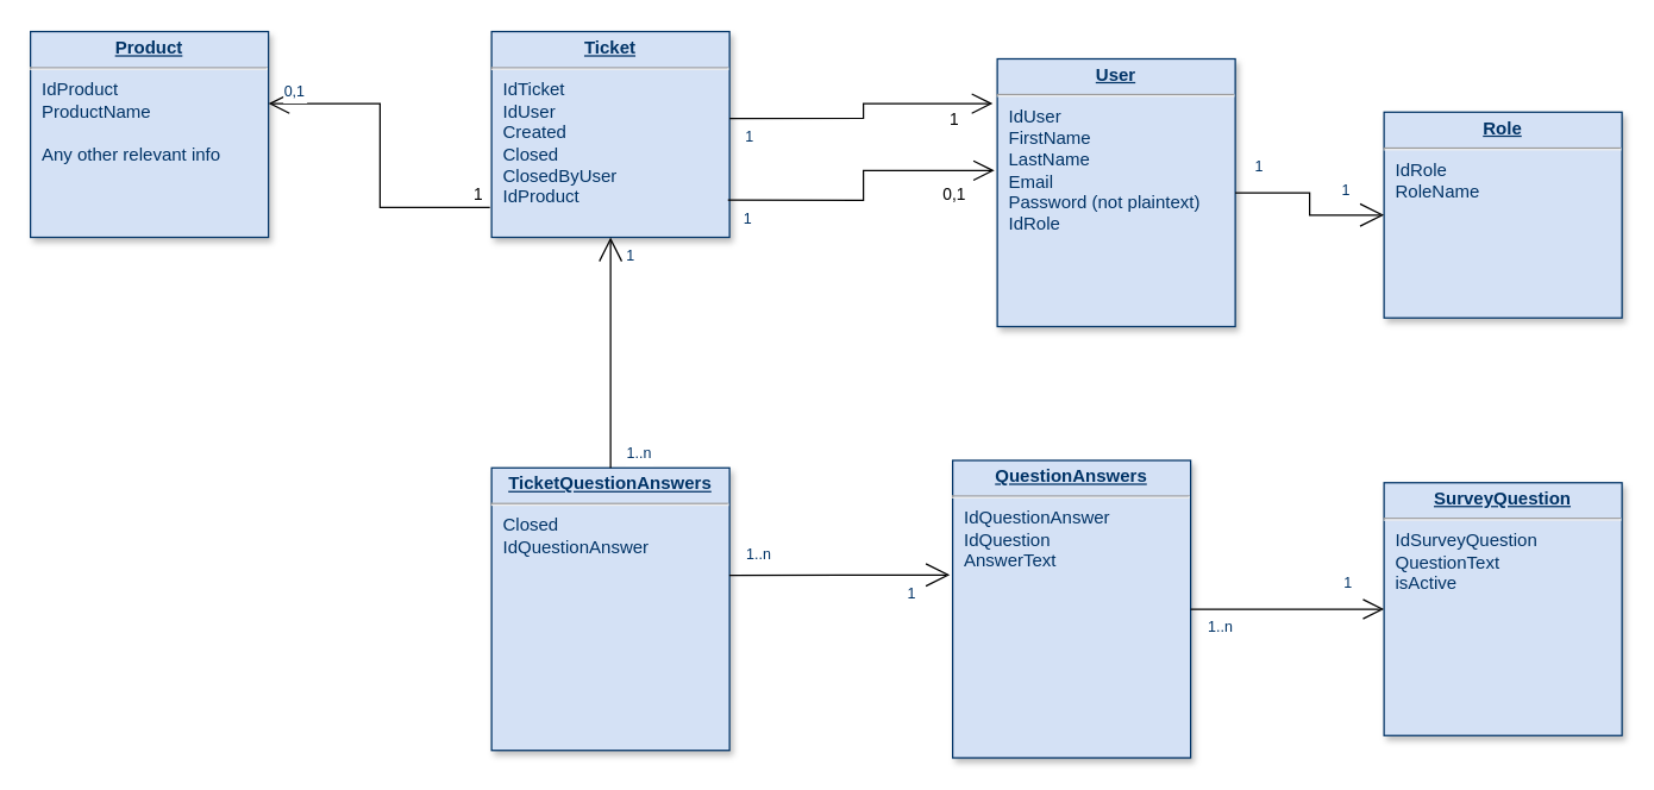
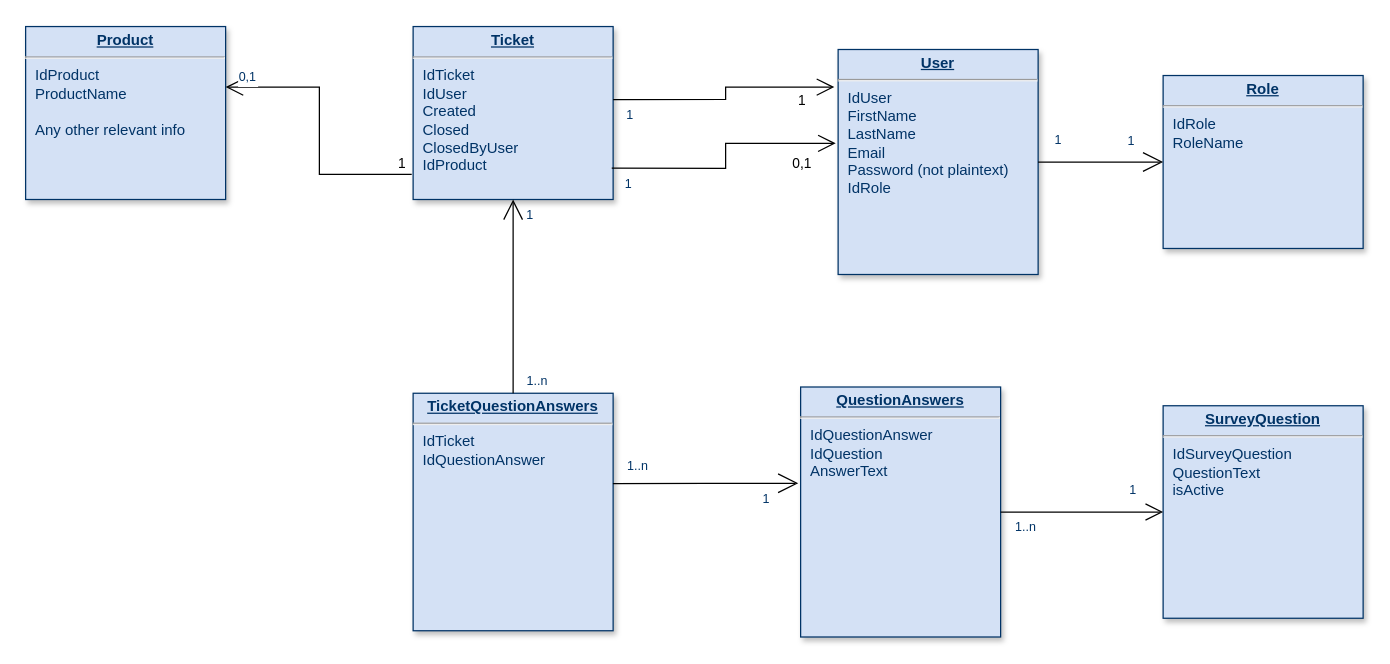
- <mxCell id="26" value="&lt;p style=&quot;margin: 0px ; margin-top: 4px ; text-align: center ; text-decoration: underline&quot;&gt;&lt;strong&gt;Role&lt;/strong&gt;&lt;/p&gt;&lt;hr&gt;&lt;p style=&quot;margin: 0px ; margin-left: 8px&quot;&gt;IdRole&lt;/p&gt;&lt;p style=&quot;margin: 0px ; margin-left: 8px&quot;&gt;RoleName&lt;br&gt;&lt;/p&gt;" style="verticalAlign=top;align=left;overflow=fill;fontSize=12;fontFamily=Helvetica;html=1;strokeColor=#003366;shadow=1;fillColor=#D4E1F5;fontColor=#003366" vertex="1" parent="1"><mxGeometry x="930" y="74.82" width="160" height="138.36" as="geometry" /></mxCell>
+ <mxCell id="26" value="&lt;p style=&quot;margin: 0px ; margin-top: 4px ; text-align: center ; text-decoration: underline&quot;&gt;&lt;strong&gt;Role&lt;/strong&gt;&lt;/p&gt;&lt;hr&gt;&lt;p style=&quot;margin: 0px ; margin-left: 8px&quot;&gt;IdRole&lt;/p&gt;&lt;p style=&quot;margin: 0px ; margin-left: 8px&quot;&gt;RoleName&lt;br&gt;&lt;/p&gt;" style="verticalAlign=top;align=left;overflow=fill;fontSize=12;fontFamily=Helvetica;html=1;strokeColor=#003366;shadow=1;fillColor=#D4E1F5;fontColor=#003366" vertex="1" parent="1"><mxGeometry x="930" y="59.82" width="160" height="138.36" as="geometry" /></mxCell>
- <mxCell id="6" value="&lt;p style=&quot;margin: 0px ; margin-top: 4px ; text-align: center ; text-decoration: underline&quot;&gt;&lt;strong&gt;TicketQuestionAnswers&lt;/strong&gt;&lt;/p&gt;&lt;hr&gt;&lt;p style=&quot;margin: 0px ; margin-left: 8px&quot;&gt;Closed&lt;/p&gt;&lt;p style=&quot;margin: 0px ; margin-left: 8px&quot;&gt;IdQuestionAnswer&lt;br&gt;&lt;/p&gt;" style="verticalAlign=top;align=left;overflow=fill;fontSize=12;fontFamily=Helvetica;html=1;strokeColor=#003366;shadow=1;fillColor=#D4E1F5;fontColor=#003366" parent="1" vertex="1"><mxGeometry x="330" y="314" width="160" height="190" as="geometry" /></mxCell>
+ <mxCell id="6" value="&lt;p style=&quot;margin: 0px ; margin-top: 4px ; text-align: center ; text-decoration: underline&quot;&gt;&lt;strong&gt;TicketQuestionAnswers&lt;/strong&gt;&lt;/p&gt;&lt;hr&gt;&lt;p style=&quot;margin: 0px ; margin-left: 8px&quot;&gt;IdTicket&lt;/p&gt;&lt;p style=&quot;margin: 0px ; margin-left: 8px&quot;&gt;IdQuestionAnswer&lt;br&gt;&lt;/p&gt;" style="verticalAlign=top;align=left;overflow=fill;fontSize=12;fontFamily=Helvetica;html=1;strokeColor=#003366;shadow=1;fillColor=#D4E1F5;fontColor=#003366" parent="1" vertex="1"><mxGeometry x="330" y="314" width="160" height="190" as="geometry" /></mxCell>
